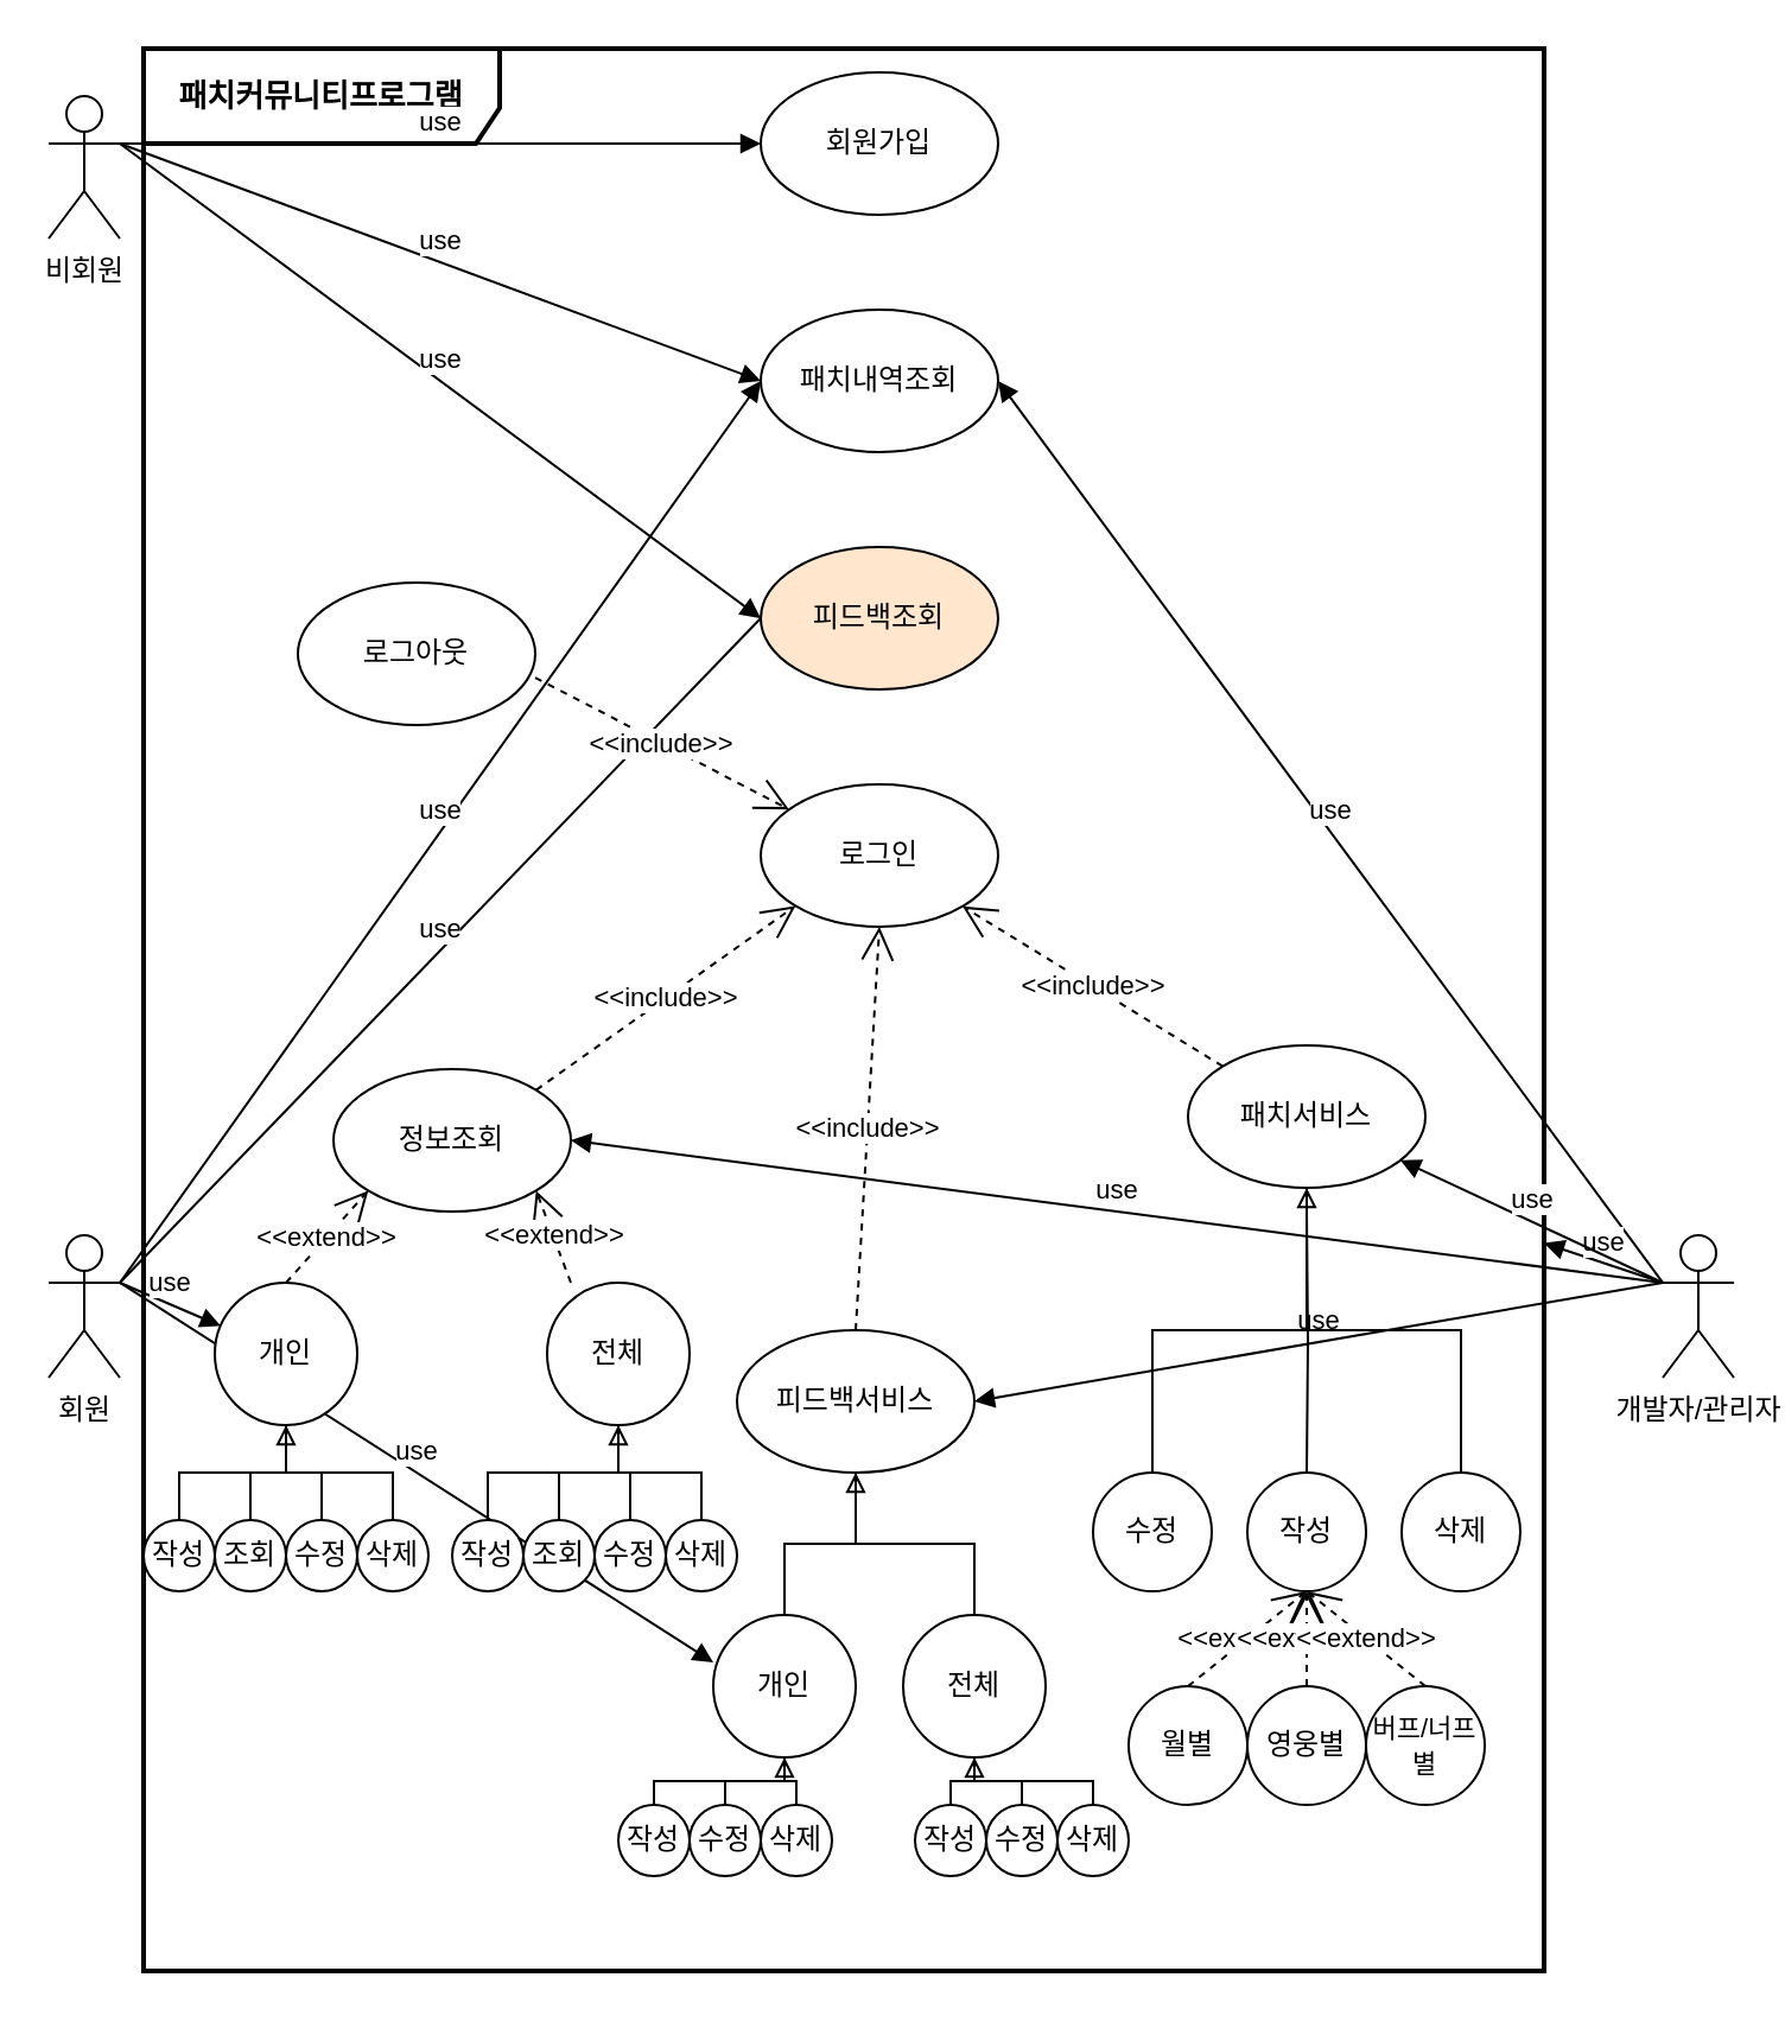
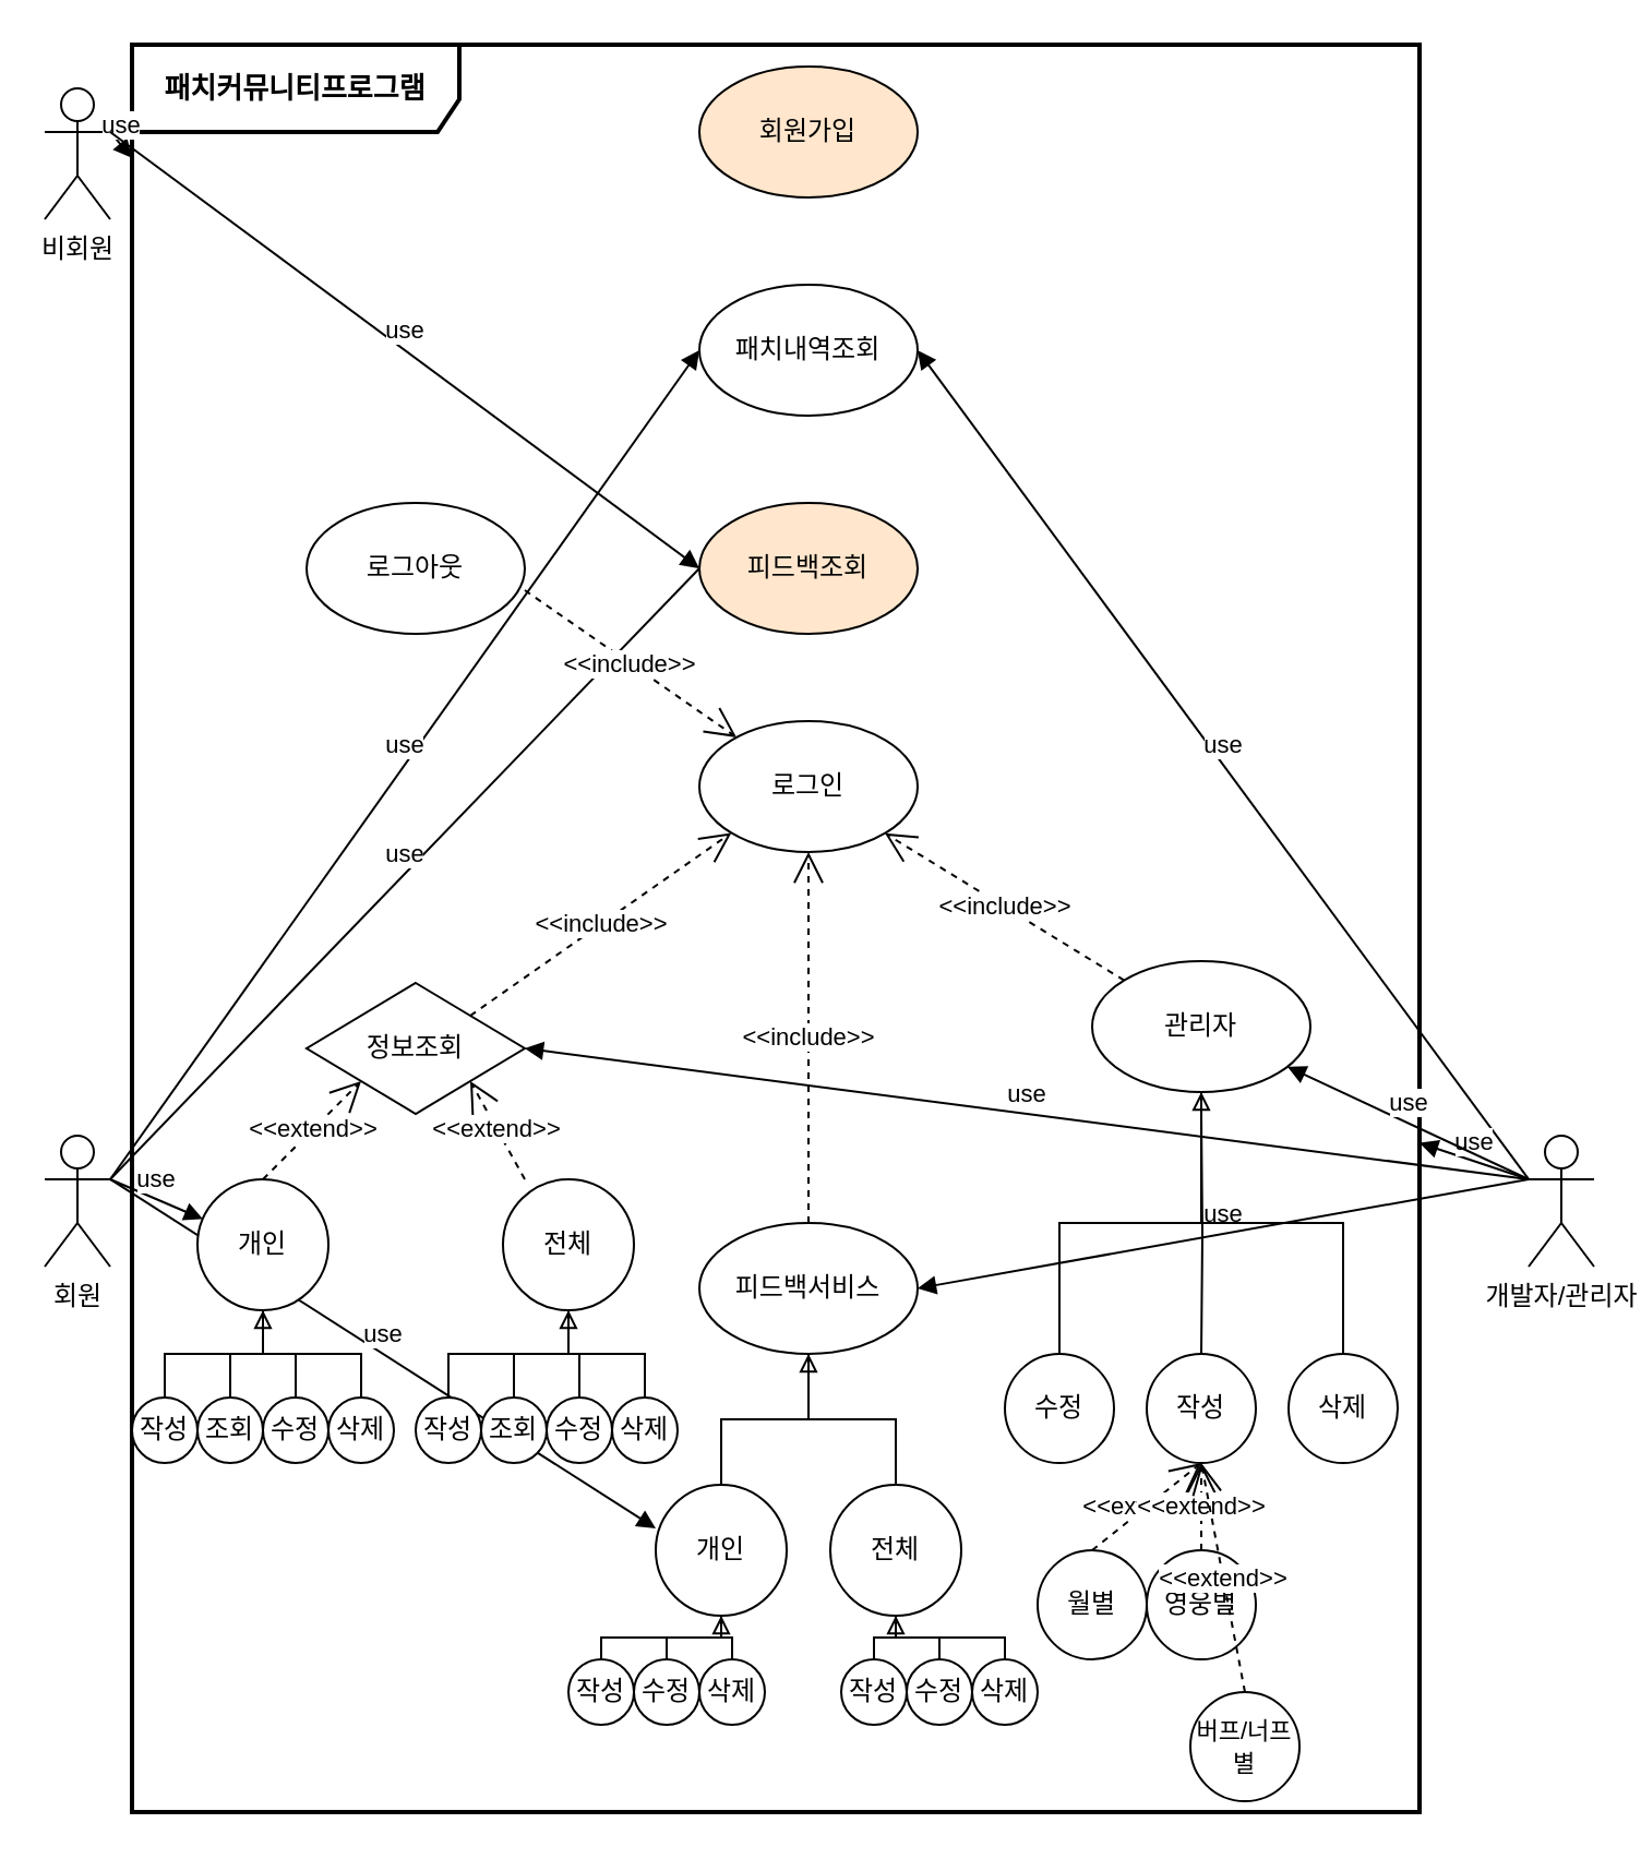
- <mxCell id="14" value="use" style="html=1;verticalAlign=bottom;endArrow=block;curved=0;rounded=0;exitX=1;exitY=0.333;exitDx=0;exitDy=0;exitPerimeter=0;entryX=0;entryY=0.5;entryDx=0;entryDy=0;" parent="1" source="3" target="6" edge="1"><mxGeometry width="80" relative="1" as="geometry"><mxPoint x="120" y="80" as="sourcePoint" /><mxPoint x="200" y="80" as="targetPoint" /></mxGeometry></mxCell>
- <mxCell id="6" value="회원가입" style="ellipse;whiteSpace=wrap;html=1;" parent="1" vertex="1"><mxGeometry x="320" y="30" width="100" height="60" as="geometry" /></mxCell>
+ <mxCell id="6" value="회원가입" style="ellipse;whiteSpace=wrap;html=1;fillColor=#ffe6cc;" parent="1" vertex="1"><mxGeometry x="320" y="30" width="100" height="60" as="geometry" /></mxCell>
- <mxCell id="45" value="use" style="html=1;verticalAlign=bottom;endArrow=block;curved=0;rounded=0;exitX=1;exitY=0.333;exitDx=0;exitDy=0;exitPerimeter=0;entryX=0;entryY=0.5;entryDx=0;entryDy=0;" parent="1" source="3" target="7" edge="1"><mxGeometry width="80" relative="1" as="geometry"><mxPoint x="70" y="180" as="sourcePoint" /><mxPoint x="340" y="180" as="targetPoint" /></mxGeometry></mxCell>
+ <mxCell id="45" value="use" style="html=1;verticalAlign=bottom;endArrow=block;curved=0;rounded=0;exitX=1;exitY=0.333;exitDx=0;exitDy=0;exitPerimeter=0;" parent="1" source="3" target="2" edge="1"><mxGeometry width="80" relative="1" as="geometry"><mxPoint x="70" y="180" as="sourcePoint" /><mxPoint x="340" y="180" as="targetPoint" /></mxGeometry></mxCell>
- <mxCell id="13" value="로그아웃" style="ellipse;whiteSpace=wrap;html=1;" parent="1" vertex="1"><mxGeometry x="125" y="245" width="100" height="60" as="geometry" /></mxCell>
+ <mxCell id="13" value="로그아웃" style="ellipse;whiteSpace=wrap;html=1;" parent="1" vertex="1"><mxGeometry x="140" y="230" width="100" height="60" as="geometry" /></mxCell>
- <mxCell id="10" value="패치서비스" style="ellipse;whiteSpace=wrap;html=1;" parent="1" vertex="1"><mxGeometry x="500" y="440" width="100" height="60" as="geometry" /></mxCell>
+ <mxCell id="10" value="관리자" style="ellipse;whiteSpace=wrap;html=1;" parent="1" vertex="1"><mxGeometry x="500" y="440" width="100" height="60" as="geometry" /></mxCell>
- <mxCell id="12" value="정보조회" style="ellipse;whiteSpace=wrap;html=1;" parent="1" vertex="1"><mxGeometry x="140" y="450" width="100" height="60" as="geometry" /></mxCell>
+ <mxCell id="12" value="정보조회" style="rhombus;whiteSpace=wrap;html=1;" parent="1" vertex="1"><mxGeometry x="140" y="450" width="100" height="60" as="geometry" /></mxCell>
- <mxCell id="11" value="피드백서비스" style="ellipse;whiteSpace=wrap;html=1;" parent="1" vertex="1"><mxGeometry x="310" y="560" width="100" height="60" as="geometry" /></mxCell>
+ <mxCell id="11" value="피드백서비스" style="ellipse;whiteSpace=wrap;html=1;" parent="1" vertex="1"><mxGeometry x="320" y="560" width="100" height="60" as="geometry" /></mxCell>
- <mxCell id="43" value="&lt;font style=&quot;font-size: 11px;&quot;&gt;버프/너프별&lt;/font&gt;" style="ellipse;whiteSpace=wrap;html=1;" parent="1" vertex="1"><mxGeometry x="575" y="710" width="50" height="50" as="geometry" /></mxCell>
+ <mxCell id="43" value="&lt;font style=&quot;font-size: 11px;&quot;&gt;버프/너프별&lt;/font&gt;" style="ellipse;whiteSpace=wrap;html=1;" parent="1" vertex="1"><mxGeometry x="545" y="775" width="50" height="50" as="geometry" /></mxCell>
